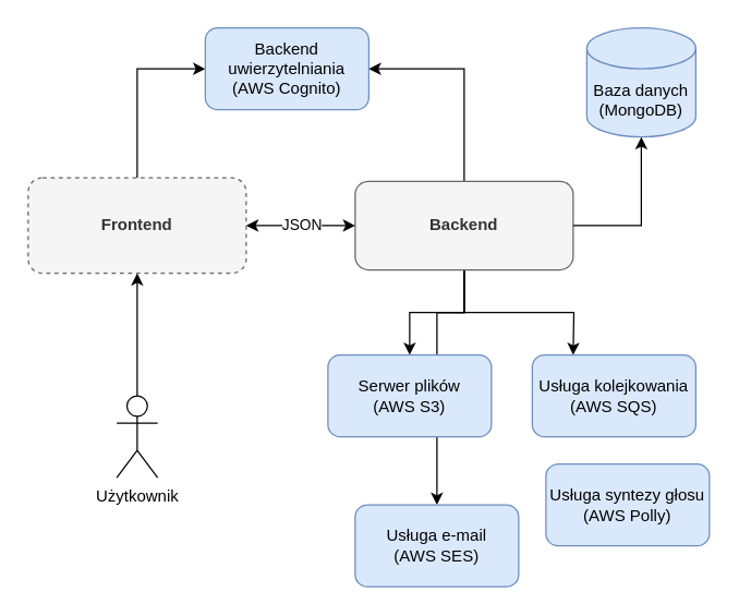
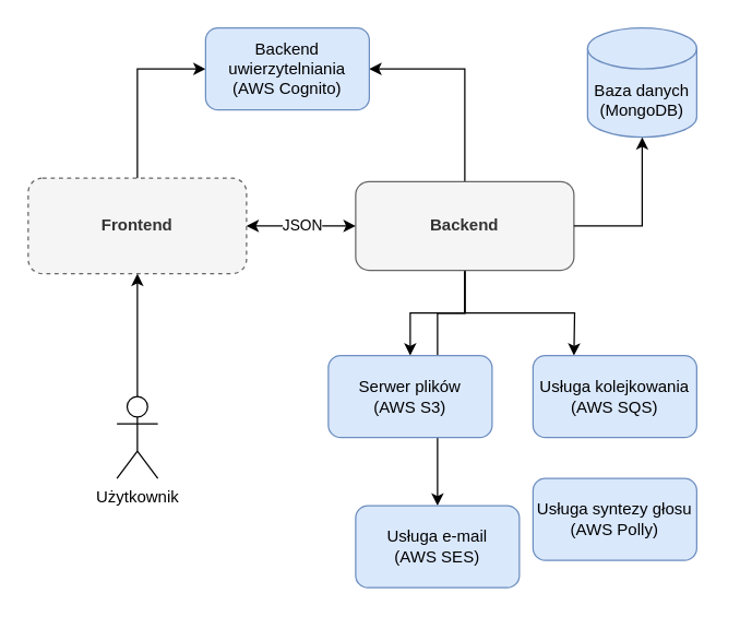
- <mxCell id="19" value="Usługa syntezy głosu&lt;br&gt;(AWS Polly)" style="rounded=1;whiteSpace=wrap;html=1;fillColor=#dae8fc;strokeColor=#6c8ebf;" vertex="1" parent="1"><mxGeometry x="400" y="340" width="120" height="60" as="geometry" /></mxCell>
+ <mxCell id="19" value="Usługa syntezy głosu&lt;br&gt;(AWS Polly)" style="rounded=1;whiteSpace=wrap;html=1;fillColor=#dae8fc;strokeColor=#6c8ebf;" vertex="1" parent="1"><mxGeometry x="390" y="350" width="120" height="60" as="geometry" /></mxCell>
